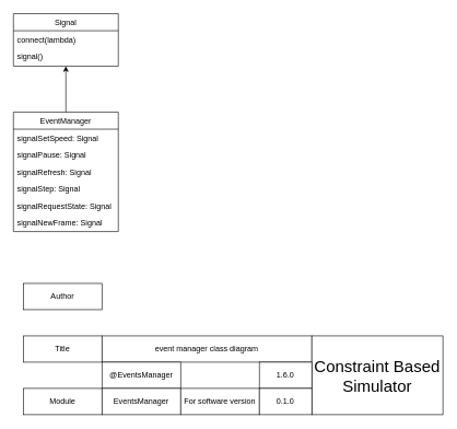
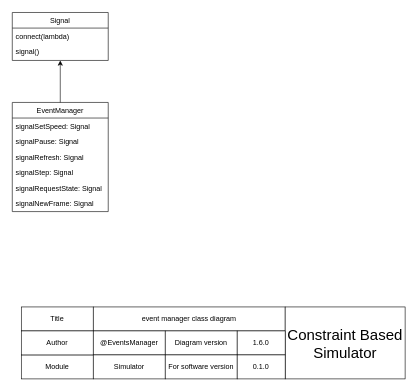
- <mxCell id="12" value="Author" style="rounded=0;whiteSpace=wrap;html=1;" parent="1" vertex="1"><mxGeometry x="35" y="431" width="120" height="40" as="geometry" /></mxCell>
+ <mxCell id="12" value="Author" style="rounded=0;whiteSpace=wrap;html=1;" parent="1" vertex="1"><mxGeometry x="35" y="551" width="120" height="40" as="geometry" /></mxCell>
+ <mxCell id="15" value="Diagram version" style="rounded=0;whiteSpace=wrap;html=1;" parent="1" vertex="1"><mxGeometry x="275" y="551" width="120" height="40" as="geometry" /></mxCell>
- <mxCell id="14" value="EventsManager" style="rounded=0;whiteSpace=wrap;html=1;" parent="1" vertex="1"><mxGeometry x="155" y="591" width="120" height="40" as="geometry" /></mxCell>
+ <mxCell id="14" value="Simulator" style="rounded=0;whiteSpace=wrap;html=1;" parent="1" vertex="1"><mxGeometry x="155" y="591" width="120" height="40" as="geometry" /></mxCell>
